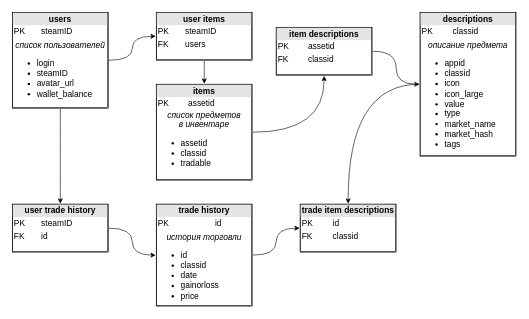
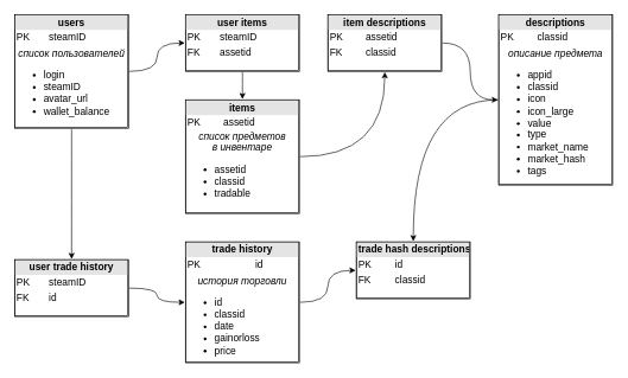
- <mxCell id="8" value="&lt;div style=&quot;text-align: center ; box-sizing: border-box ; width: 100% ; background: rgb(228 , 228 , 228) ; padding: 2px ; font-size: 14px&quot;&gt;&lt;b&gt;user items&lt;/b&gt;&lt;/div&gt;&lt;table style=&quot;width: 100% ; font-size: 14px&quot; cellpadding=&quot;2&quot; cellspacing=&quot;0&quot;&gt;&lt;tbody style=&quot;font-size: 14px&quot;&gt;&lt;tr style=&quot;font-size: 14px&quot;&gt;&lt;td style=&quot;font-size: 14px&quot;&gt;PK&lt;/td&gt;&lt;td style=&quot;font-size: 14px&quot;&gt;steamID&lt;/td&gt;&lt;/tr&gt;&lt;tr style=&quot;font-size: 14px&quot;&gt;&lt;td style=&quot;font-size: 14px&quot;&gt;FK&lt;/td&gt;&lt;td style=&quot;font-size: 14px&quot;&gt;users&lt;/td&gt;&lt;/tr&gt;&lt;tr style=&quot;font-size: 14px&quot;&gt;&lt;td style=&quot;font-size: 14px&quot;&gt;&lt;br style=&quot;font-size: 14px&quot;&gt;&lt;/td&gt;&lt;td style=&quot;font-size: 14px&quot;&gt;&lt;br style=&quot;font-size: 14px&quot;&gt;&lt;/td&gt;&lt;/tr&gt;&lt;/tbody&gt;&lt;/table&gt;" style="verticalAlign=top;align=left;overflow=fill;html=1;rounded=0;glass=0;sketch=0;shadow=0;perimeterSpacing=1;fillColor=#FFFFFF;labelBorderColor=#000000;horizontal=1;metaEdit=0;collapsible=0;dropTarget=0;container=0;arcSize=12;fillOpacity=100;strokeOpacity=100;labelPadding=0;fontSize=14;fontColor=#000000;" parent="1" vertex="1"><mxGeometry x="260" y="20" width="160" height="80" as="geometry" /></mxCell>
+ <mxCell id="8" value="&lt;div style=&quot;text-align: center ; box-sizing: border-box ; width: 100% ; background: rgb(228 , 228 , 228) ; padding: 2px ; font-size: 14px&quot;&gt;&lt;b&gt;user items&lt;/b&gt;&lt;/div&gt;&lt;table style=&quot;width: 100% ; font-size: 14px&quot; cellpadding=&quot;2&quot; cellspacing=&quot;0&quot;&gt;&lt;tbody style=&quot;font-size: 14px&quot;&gt;&lt;tr style=&quot;font-size: 14px&quot;&gt;&lt;td style=&quot;font-size: 14px&quot;&gt;PK&lt;/td&gt;&lt;td style=&quot;font-size: 14px&quot;&gt;steamID&lt;/td&gt;&lt;/tr&gt;&lt;tr style=&quot;font-size: 14px&quot;&gt;&lt;td style=&quot;font-size: 14px&quot;&gt;FK&lt;/td&gt;&lt;td style=&quot;font-size: 14px&quot;&gt;assetid&lt;/td&gt;&lt;/tr&gt;&lt;tr style=&quot;font-size: 14px&quot;&gt;&lt;td style=&quot;font-size: 14px&quot;&gt;&lt;br style=&quot;font-size: 14px&quot;&gt;&lt;/td&gt;&lt;td style=&quot;font-size: 14px&quot;&gt;&lt;br style=&quot;font-size: 14px&quot;&gt;&lt;/td&gt;&lt;/tr&gt;&lt;/tbody&gt;&lt;/table&gt;" style="verticalAlign=top;align=left;overflow=fill;html=1;rounded=0;glass=0;sketch=0;shadow=0;perimeterSpacing=1;fillColor=#FFFFFF;labelBorderColor=#000000;horizontal=1;metaEdit=0;collapsible=0;dropTarget=0;container=0;arcSize=12;fillOpacity=100;strokeOpacity=100;labelPadding=0;fontSize=14;fontColor=#000000;" parent="1" vertex="1"><mxGeometry x="260" y="20" width="160" height="80" as="geometry" /></mxCell>
- <mxCell id="10" value="&lt;div style=&quot;text-align: center ; box-sizing: border-box ; width: 100% ; background: rgb(228 , 228 , 228) ; padding: 2px ; font-size: 14px&quot;&gt;&lt;b&gt;item descriptions&lt;/b&gt;&lt;/div&gt;&lt;table style=&quot;width: 100% ; font-size: 14px&quot; cellpadding=&quot;2&quot; cellspacing=&quot;0&quot;&gt;&lt;tbody style=&quot;font-size: 14px&quot;&gt;&lt;tr style=&quot;font-size: 14px&quot;&gt;&lt;td style=&quot;font-size: 14px&quot;&gt;PK&lt;/td&gt;&lt;td style=&quot;font-size: 14px&quot;&gt;assetid&lt;/td&gt;&lt;/tr&gt;&lt;tr style=&quot;font-size: 14px&quot;&gt;&lt;td style=&quot;font-size: 14px&quot;&gt;FK&lt;/td&gt;&lt;td style=&quot;font-size: 14px&quot;&gt;classid&lt;/td&gt;&lt;/tr&gt;&lt;tr style=&quot;font-size: 14px&quot;&gt;&lt;td style=&quot;font-size: 14px&quot;&gt;&lt;br style=&quot;font-size: 14px&quot;&gt;&lt;/td&gt;&lt;td style=&quot;font-size: 14px&quot;&gt;&lt;br style=&quot;font-size: 14px&quot;&gt;&lt;/td&gt;&lt;/tr&gt;&lt;/tbody&gt;&lt;/table&gt;" style="verticalAlign=top;align=left;overflow=fill;html=1;rounded=0;glass=0;sketch=0;shadow=0;perimeterSpacing=1;fillColor=#FFFFFF;labelBorderColor=#000000;horizontal=1;metaEdit=0;collapsible=0;dropTarget=0;container=0;arcSize=12;fillOpacity=100;strokeOpacity=100;labelPadding=0;fontSize=14;fontColor=#000000;" parent="1" vertex="1"><mxGeometry x="460" y="45" width="160" height="80" as="geometry" /></mxCell>
+ <mxCell id="10" value="&lt;div style=&quot;text-align: center ; box-sizing: border-box ; width: 100% ; background: rgb(228 , 228 , 228) ; padding: 2px ; font-size: 14px&quot;&gt;&lt;b&gt;item descriptions&lt;/b&gt;&lt;/div&gt;&lt;table style=&quot;width: 100% ; font-size: 14px&quot; cellpadding=&quot;2&quot; cellspacing=&quot;0&quot;&gt;&lt;tbody style=&quot;font-size: 14px&quot;&gt;&lt;tr style=&quot;font-size: 14px&quot;&gt;&lt;td style=&quot;font-size: 14px&quot;&gt;PK&lt;/td&gt;&lt;td style=&quot;font-size: 14px&quot;&gt;assetid&lt;/td&gt;&lt;/tr&gt;&lt;tr style=&quot;font-size: 14px&quot;&gt;&lt;td style=&quot;font-size: 14px&quot;&gt;FK&lt;/td&gt;&lt;td style=&quot;font-size: 14px&quot;&gt;classid&lt;/td&gt;&lt;/tr&gt;&lt;tr style=&quot;font-size: 14px&quot;&gt;&lt;td style=&quot;font-size: 14px&quot;&gt;&lt;br style=&quot;font-size: 14px&quot;&gt;&lt;/td&gt;&lt;td style=&quot;font-size: 14px&quot;&gt;&lt;br style=&quot;font-size: 14px&quot;&gt;&lt;/td&gt;&lt;/tr&gt;&lt;/tbody&gt;&lt;/table&gt;" style="verticalAlign=top;align=left;overflow=fill;html=1;rounded=0;glass=0;sketch=0;shadow=0;perimeterSpacing=1;fillColor=#FFFFFF;labelBorderColor=#000000;horizontal=1;metaEdit=0;collapsible=0;dropTarget=0;container=0;arcSize=12;fillOpacity=100;strokeOpacity=100;labelPadding=0;fontSize=14;fontColor=#000000;" parent="1" vertex="1"><mxGeometry x="460" y="20" width="160" height="80" as="geometry" /></mxCell>
- <mxCell id="17" value="&lt;div style=&quot;text-align: center ; box-sizing: border-box ; width: 100% ; background: rgb(228 , 228 , 228) ; padding: 2px ; font-size: 14px&quot;&gt;&lt;b&gt;trade item descriptions&lt;/b&gt;&lt;/div&gt;&lt;table style=&quot;width: 100% ; font-size: 14px&quot; cellpadding=&quot;2&quot; cellspacing=&quot;0&quot;&gt;&lt;tbody style=&quot;font-size: 14px&quot;&gt;&lt;tr style=&quot;font-size: 14px&quot;&gt;&lt;td style=&quot;font-size: 14px&quot;&gt;PK&lt;/td&gt;&lt;td style=&quot;font-size: 14px&quot;&gt;id&lt;/td&gt;&lt;/tr&gt;&lt;tr style=&quot;font-size: 14px&quot;&gt;&lt;td style=&quot;font-size: 14px&quot;&gt;FK&lt;/td&gt;&lt;td style=&quot;font-size: 14px&quot;&gt;classid&lt;/td&gt;&lt;/tr&gt;&lt;tr style=&quot;font-size: 14px&quot;&gt;&lt;td style=&quot;font-size: 14px&quot;&gt;&lt;br style=&quot;font-size: 14px&quot;&gt;&lt;/td&gt;&lt;td style=&quot;font-size: 14px&quot;&gt;&lt;br style=&quot;font-size: 14px&quot;&gt;&lt;/td&gt;&lt;/tr&gt;&lt;/tbody&gt;&lt;/table&gt;" style="verticalAlign=top;align=left;overflow=fill;html=1;rounded=0;glass=0;sketch=0;shadow=0;perimeterSpacing=1;fillColor=#FFFFFF;labelBorderColor=#000000;horizontal=1;metaEdit=0;collapsible=0;dropTarget=0;container=0;arcSize=12;fillOpacity=100;strokeOpacity=100;labelPadding=0;fontSize=14;fontColor=#000000;" parent="1" vertex="1"><mxGeometry x="500" y="340" width="160" height="80" as="geometry" /></mxCell>
+ <mxCell id="17" value="&lt;div style=&quot;text-align: center ; box-sizing: border-box ; width: 100% ; background: rgb(228 , 228 , 228) ; padding: 2px ; font-size: 14px&quot;&gt;&lt;b&gt;trade hash descriptions&lt;/b&gt;&lt;/div&gt;&lt;table style=&quot;width: 100% ; font-size: 14px&quot; cellpadding=&quot;2&quot; cellspacing=&quot;0&quot;&gt;&lt;tbody style=&quot;font-size: 14px&quot;&gt;&lt;tr style=&quot;font-size: 14px&quot;&gt;&lt;td style=&quot;font-size: 14px&quot;&gt;PK&lt;/td&gt;&lt;td style=&quot;font-size: 14px&quot;&gt;id&lt;/td&gt;&lt;/tr&gt;&lt;tr style=&quot;font-size: 14px&quot;&gt;&lt;td style=&quot;font-size: 14px&quot;&gt;FK&lt;/td&gt;&lt;td style=&quot;font-size: 14px&quot;&gt;classid&lt;/td&gt;&lt;/tr&gt;&lt;tr style=&quot;font-size: 14px&quot;&gt;&lt;td style=&quot;font-size: 14px&quot;&gt;&lt;br style=&quot;font-size: 14px&quot;&gt;&lt;/td&gt;&lt;td style=&quot;font-size: 14px&quot;&gt;&lt;br style=&quot;font-size: 14px&quot;&gt;&lt;/td&gt;&lt;/tr&gt;&lt;/tbody&gt;&lt;/table&gt;" style="verticalAlign=top;align=left;overflow=fill;html=1;rounded=0;glass=0;sketch=0;shadow=0;perimeterSpacing=1;fillColor=#FFFFFF;labelBorderColor=#000000;horizontal=1;metaEdit=0;collapsible=0;dropTarget=0;container=0;arcSize=12;fillOpacity=100;strokeOpacity=100;labelPadding=0;fontSize=14;fontColor=#000000;" parent="1" vertex="1"><mxGeometry x="500" y="340" width="160" height="80" as="geometry" /></mxCell>
- <mxCell id="16" value="&lt;div style=&quot;text-align: center ; box-sizing: border-box ; width: 100% ; background: rgb(228 , 228 , 228) ; padding: 2px ; font-size: 14px&quot;&gt;&lt;b&gt;user trade history&lt;/b&gt;&lt;/div&gt;&lt;table style=&quot;width: 100% ; font-size: 14px&quot; cellpadding=&quot;2&quot; cellspacing=&quot;0&quot;&gt;&lt;tbody style=&quot;font-size: 14px&quot;&gt;&lt;tr style=&quot;font-size: 14px&quot;&gt;&lt;td style=&quot;font-size: 14px&quot;&gt;PK&lt;/td&gt;&lt;td style=&quot;font-size: 14px&quot;&gt;steamID&lt;/td&gt;&lt;/tr&gt;&lt;tr style=&quot;font-size: 14px&quot;&gt;&lt;td style=&quot;font-size: 14px&quot;&gt;FK&lt;/td&gt;&lt;td style=&quot;font-size: 14px&quot;&gt;id&lt;/td&gt;&lt;/tr&gt;&lt;tr style=&quot;font-size: 14px&quot;&gt;&lt;td style=&quot;font-size: 14px&quot;&gt;&lt;br style=&quot;font-size: 14px&quot;&gt;&lt;/td&gt;&lt;td style=&quot;font-size: 14px&quot;&gt;&lt;br style=&quot;font-size: 14px&quot;&gt;&lt;/td&gt;&lt;/tr&gt;&lt;/tbody&gt;&lt;/table&gt;" style="verticalAlign=top;align=left;overflow=fill;html=1;rounded=0;glass=0;sketch=0;shadow=0;perimeterSpacing=1;fillColor=#FFFFFF;labelBorderColor=#000000;horizontal=1;metaEdit=0;collapsible=0;dropTarget=0;container=0;arcSize=12;fillOpacity=100;strokeOpacity=100;labelPadding=0;fontSize=14;fontColor=#000000;" parent="1" vertex="1"><mxGeometry x="20" y="340" width="160" height="80" as="geometry" /></mxCell>
+ <mxCell id="16" value="&lt;div style=&quot;text-align: center ; box-sizing: border-box ; width: 100% ; background: rgb(228 , 228 , 228) ; padding: 2px ; font-size: 14px&quot;&gt;&lt;b&gt;user trade history&lt;/b&gt;&lt;/div&gt;&lt;table style=&quot;width: 100% ; font-size: 14px&quot; cellpadding=&quot;2&quot; cellspacing=&quot;0&quot;&gt;&lt;tbody style=&quot;font-size: 14px&quot;&gt;&lt;tr style=&quot;font-size: 14px&quot;&gt;&lt;td style=&quot;font-size: 14px&quot;&gt;PK&lt;/td&gt;&lt;td style=&quot;font-size: 14px&quot;&gt;steamID&lt;/td&gt;&lt;/tr&gt;&lt;tr style=&quot;font-size: 14px&quot;&gt;&lt;td style=&quot;font-size: 14px&quot;&gt;FK&lt;/td&gt;&lt;td style=&quot;font-size: 14px&quot;&gt;id&lt;/td&gt;&lt;/tr&gt;&lt;tr style=&quot;font-size: 14px&quot;&gt;&lt;td style=&quot;font-size: 14px&quot;&gt;&lt;br style=&quot;font-size: 14px&quot;&gt;&lt;/td&gt;&lt;td style=&quot;font-size: 14px&quot;&gt;&lt;br style=&quot;font-size: 14px&quot;&gt;&lt;/td&gt;&lt;/tr&gt;&lt;/tbody&gt;&lt;/table&gt;" style="verticalAlign=top;align=left;overflow=fill;html=1;rounded=0;glass=0;sketch=0;shadow=0;perimeterSpacing=1;fillColor=#FFFFFF;labelBorderColor=#000000;horizontal=1;metaEdit=0;collapsible=0;dropTarget=0;container=0;arcSize=12;fillOpacity=100;strokeOpacity=100;labelPadding=0;fontSize=14;fontColor=#000000;" parent="1" vertex="1"><mxGeometry x="20" y="365" width="160" height="80" as="geometry" /></mxCell>
